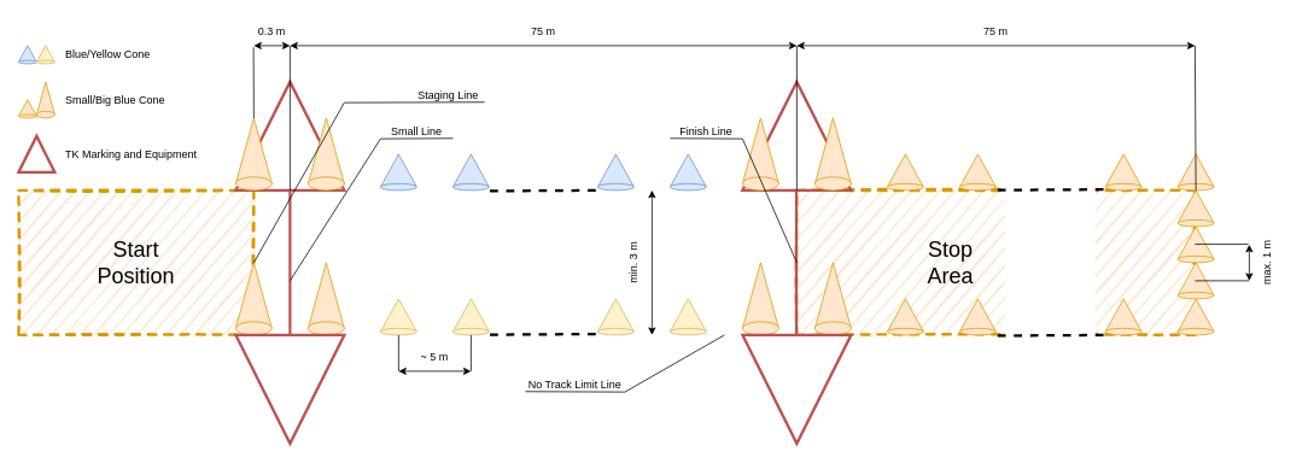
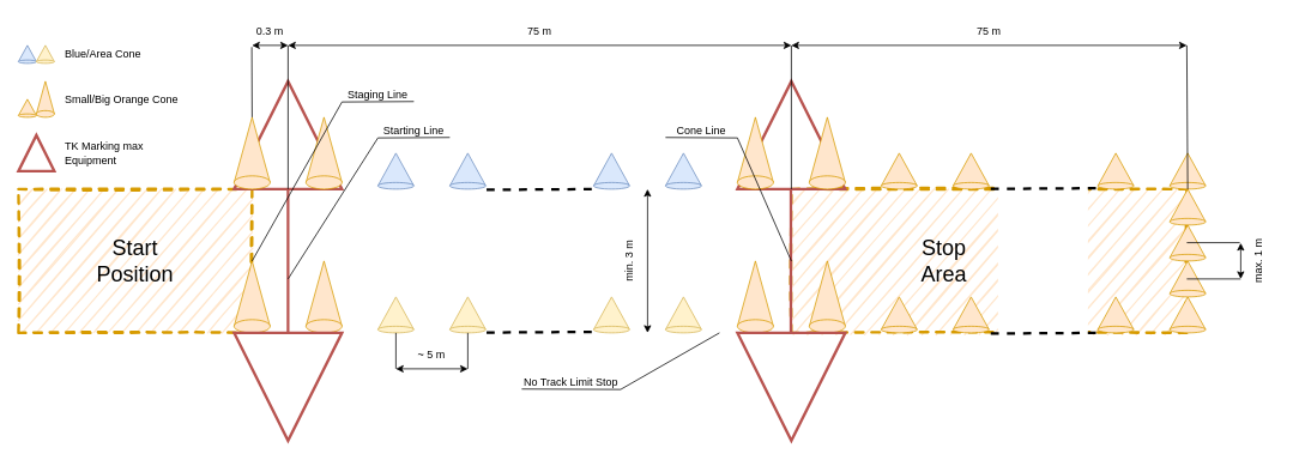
- <mxCell id="69" value="Blue/Yellow Cone" style="text;html=1;strokeColor=none;fillColor=none;align=left;verticalAlign=middle;whiteSpace=wrap;rounded=0;" parent="1" vertex="1"><mxGeometry x="70" y="45" width="100" height="30" as="geometry" /></mxCell>
+ <mxCell id="69" value="Blue/Area Cone" style="text;html=1;strokeColor=none;fillColor=none;align=left;verticalAlign=middle;whiteSpace=wrap;rounded=0;" parent="1" vertex="1"><mxGeometry x="70" y="45" width="100" height="30" as="geometry" /></mxCell>
- <mxCell id="59" value="Staging Line" style="text;html=1;strokeColor=none;fillColor=none;align=center;verticalAlign=middle;whiteSpace=wrap;rounded=0;glass=0;dashed=1;sketch=1;fontSize=12;" parent="1" vertex="1"><mxGeometry x="455" y="90" width="80" height="30" as="geometry" /></mxCell>
+ <mxCell id="59" value="Staging Line" style="text;html=1;strokeColor=none;fillColor=none;align=center;verticalAlign=middle;whiteSpace=wrap;rounded=0;glass=0;dashed=1;sketch=1;fontSize=12;" parent="1" vertex="1"><mxGeometry x="380" y="90" width="80" height="30" as="geometry" /></mxCell>
- <mxCell id="72" value="Small/Big Blue Cone" style="text;html=1;strokeColor=none;fillColor=none;align=left;verticalAlign=middle;whiteSpace=wrap;rounded=0;" parent="1" vertex="1"><mxGeometry x="70" y="95" width="130" height="30" as="geometry" /></mxCell>
+ <mxCell id="72" value="Small/Big Orange Cone" style="text;html=1;strokeColor=none;fillColor=none;align=left;verticalAlign=middle;whiteSpace=wrap;rounded=0;" parent="1" vertex="1"><mxGeometry x="70" y="95" width="130" height="30" as="geometry" /></mxCell>
- <mxCell id="60" value="Small Line" style="text;html=1;strokeColor=none;fillColor=none;align=center;verticalAlign=middle;whiteSpace=wrap;rounded=0;glass=0;dashed=1;sketch=1;fontSize=12;" parent="1" vertex="1"><mxGeometry x="420" y="130" width="80" height="30" as="geometry" /></mxCell>
+ <mxCell id="60" value="Starting Line" style="text;html=1;strokeColor=none;fillColor=none;align=center;verticalAlign=middle;whiteSpace=wrap;rounded=0;glass=0;dashed=1;sketch=1;fontSize=12;" parent="1" vertex="1"><mxGeometry x="420" y="130" width="80" height="30" as="geometry" /></mxCell>
- <mxCell id="63" value="Finish Line" style="text;html=1;strokeColor=none;fillColor=none;align=center;verticalAlign=middle;whiteSpace=wrap;rounded=0;glass=0;dashed=1;sketch=1;fontSize=12;" parent="1" vertex="1"><mxGeometry x="740" y="130" width="80" height="30" as="geometry" /></mxCell>
+ <mxCell id="63" value="Cone Line" style="text;html=1;strokeColor=none;fillColor=none;align=center;verticalAlign=middle;whiteSpace=wrap;rounded=0;glass=0;dashed=1;sketch=1;fontSize=12;" parent="1" vertex="1"><mxGeometry x="740" y="130" width="80" height="30" as="geometry" /></mxCell>
- <mxCell id="74" value="TK Marking and Equipment" style="text;html=1;strokeColor=none;fillColor=none;align=left;verticalAlign=middle;whiteSpace=wrap;rounded=0;" parent="1" vertex="1"><mxGeometry x="70" y="155" width="150" height="30" as="geometry" /></mxCell>
+ <mxCell id="74" value="TK Marking max Equipment" style="text;html=1;strokeColor=none;fillColor=none;align=left;verticalAlign=middle;whiteSpace=wrap;rounded=0;" parent="1" vertex="1"><mxGeometry x="70" y="155" width="150" height="30" as="geometry" /></mxCell>
- <mxCell id="75" value="No Track Limit Line" style="text;html=1;strokeColor=none;fillColor=none;align=center;verticalAlign=middle;whiteSpace=wrap;rounded=0;glass=0;dashed=1;sketch=1;fontSize=12;" parent="1" vertex="1"><mxGeometry x="580" y="410" width="110" height="30" as="geometry" /></mxCell>
+ <mxCell id="75" value="No Track Limit Stop" style="text;html=1;strokeColor=none;fillColor=none;align=center;verticalAlign=middle;whiteSpace=wrap;rounded=0;glass=0;dashed=1;sketch=1;fontSize=12;" parent="1" vertex="1"><mxGeometry x="580" y="410" width="110" height="30" as="geometry" /></mxCell>
